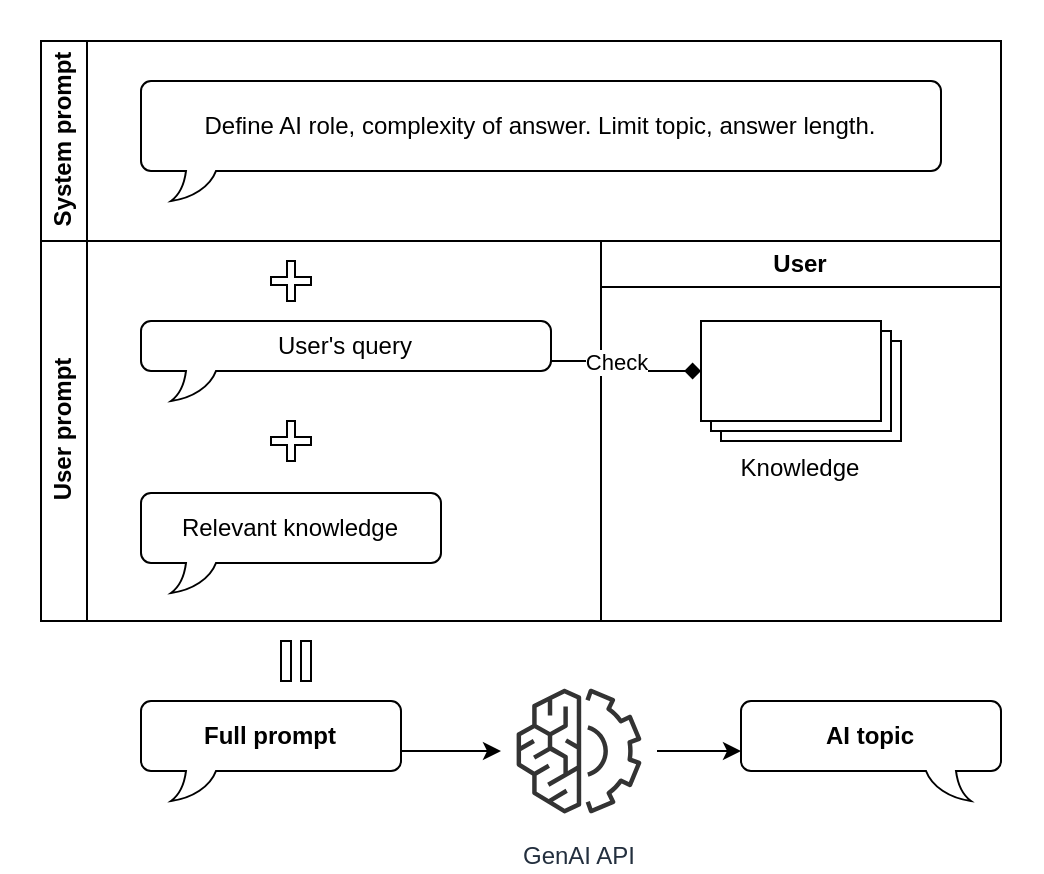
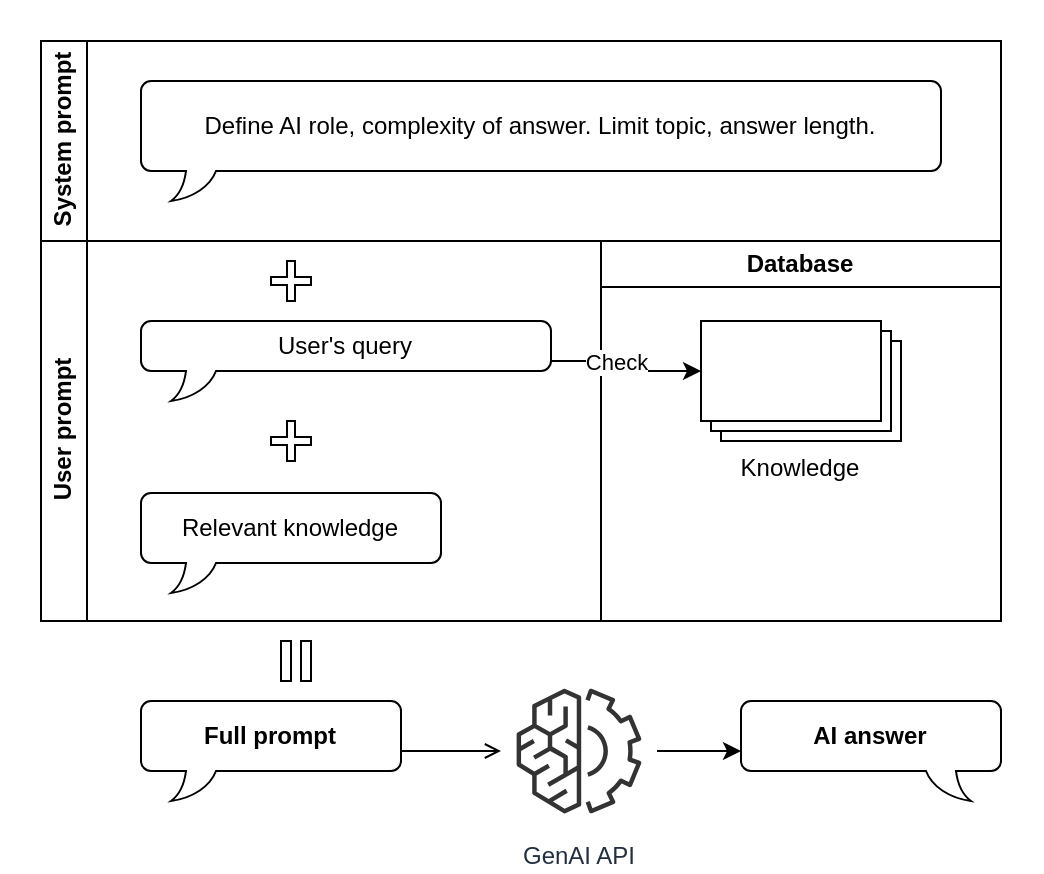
- <mxCell id="4" value="User" style="swimlane;whiteSpace=wrap;html=1;" vertex="1" parent="1"><mxGeometry x="300" y="120" width="200" height="190" as="geometry" /></mxCell>
+ <mxCell id="4" value="Database" style="swimlane;whiteSpace=wrap;html=1;" vertex="1" parent="1"><mxGeometry x="300" y="120" width="200" height="190" as="geometry" /></mxCell>
- <mxCell id="11" style="edgeStyle=orthogonalEdgeStyle;rounded=0;orthogonalLoop=1;jettySize=auto;html=1;entryX=0;entryY=0;entryDx=0;entryDy=25.0;entryPerimeter=0;endArrow=diamond;" edge="1" parent="1" source="7" target="5"><mxGeometry relative="1" as="geometry" /></mxCell>
+ <mxCell id="11" style="edgeStyle=orthogonalEdgeStyle;rounded=0;orthogonalLoop=1;jettySize=auto;html=1;entryX=0;entryY=0;entryDx=0;entryDy=25.0;entryPerimeter=0;" edge="1" parent="1" source="7" target="5"><mxGeometry relative="1" as="geometry" /></mxCell>
- <mxCell id="19" value="AI topic" style="whiteSpace=wrap;html=1;shape=mxgraph.basic.roundRectCallout;dx=30;dy=15;size=5;boundedLbl=1;fontStyle=1;direction=east;flipH=1;" vertex="1" parent="1"><mxGeometry x="370" y="350" width="130" height="50" as="geometry" /></mxCell>
+ <mxCell id="19" value="AI answer" style="whiteSpace=wrap;html=1;shape=mxgraph.basic.roundRectCallout;dx=30;dy=15;size=5;boundedLbl=1;fontStyle=1;direction=east;flipH=1;" vertex="1" parent="1"><mxGeometry x="370" y="350" width="130" height="50" as="geometry" /></mxCell>
- <mxCell id="13" value="" style="edgeStyle=orthogonalEdgeStyle;rounded=0;orthogonalLoop=1;jettySize=auto;html=1;" edge="1" parent="1" source="14" target="18"><mxGeometry relative="1" as="geometry" /></mxCell>
+ <mxCell id="13" value="" style="edgeStyle=orthogonalEdgeStyle;rounded=0;orthogonalLoop=1;jettySize=auto;html=1;endArrow=open;" edge="1" parent="1" source="14" target="18"><mxGeometry relative="1" as="geometry" /></mxCell>
